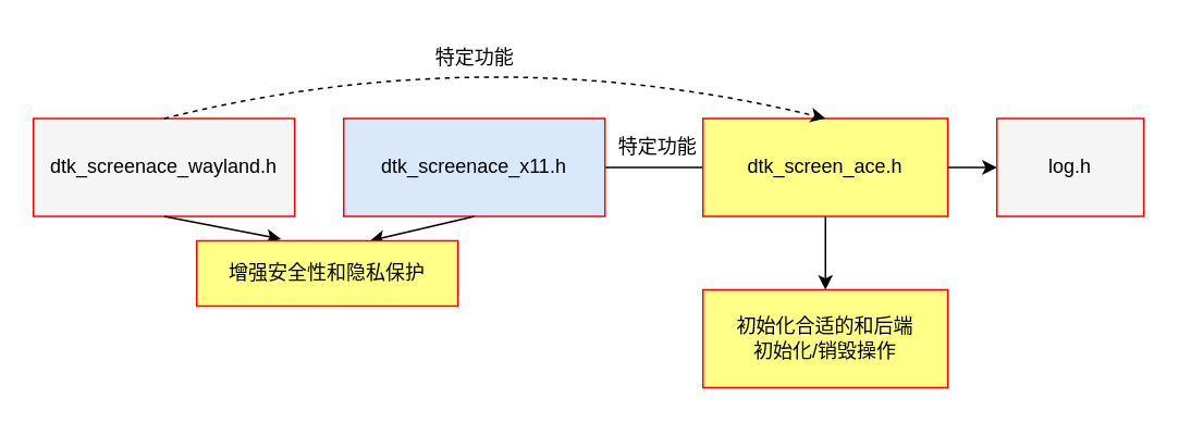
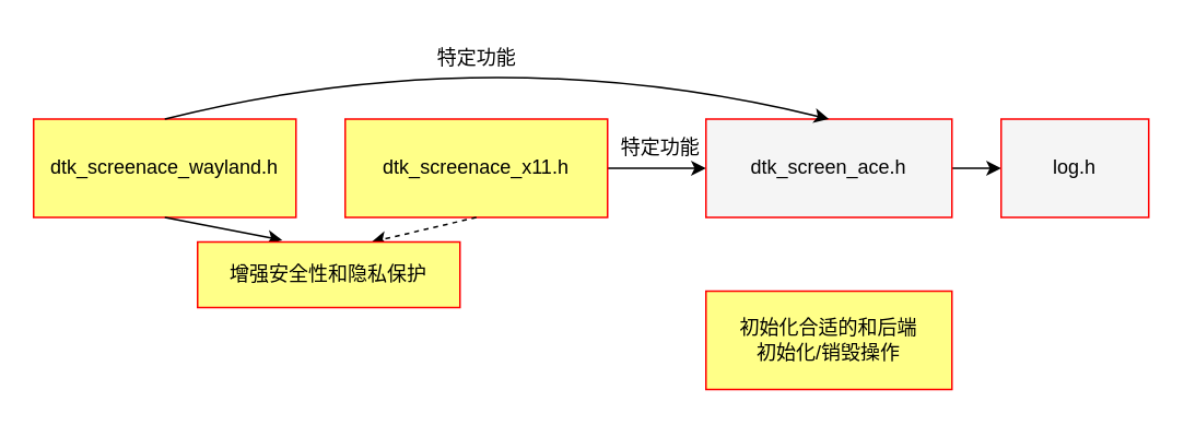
- <mxCell id="11" value="" style="curved=1;endArrow=classic;html=1;rounded=0;exitX=0.5;exitY=0;exitDx=0;exitDy=0;entryX=0.5;entryY=0;entryDx=0;entryDy=0;dashed=1;" edge="1" parent="1" source="2" target="10"><mxGeometry width="50" height="50" relative="1" as="geometry"><mxPoint x="310" y="292" as="sourcePoint" /><mxPoint x="470" y="32" as="targetPoint" /><Array as="points"><mxPoint x="300" y="22" /></Array></mxGeometry></mxCell>
+ <mxCell id="11" value="" style="curved=1;endArrow=classic;html=1;rounded=0;exitX=0.5;exitY=0;exitDx=0;exitDy=0;entryX=0.5;entryY=0;entryDx=0;entryDy=0;" edge="1" parent="1" source="2" target="10"><mxGeometry width="50" height="50" relative="1" as="geometry"><mxPoint x="310" y="292" as="sourcePoint" /><mxPoint x="470" y="32" as="targetPoint" /><Array as="points"><mxPoint x="300" y="22" /></Array></mxGeometry></mxCell>
- <mxCell id="2" value="dtk_screenace_wayland.h" style="rounded=0;whiteSpace=wrap;html=1;fillColor=#f5f5f5;strokeColor=#ff0000;" vertex="1" parent="1"><mxGeometry x="20" y="72" width="160" height="60" as="geometry" /></mxCell>
+ <mxCell id="2" value="dtk_screenace_wayland.h" style="rounded=0;whiteSpace=wrap;html=1;fillColor=#ffff88;strokeColor=#ff0000;" vertex="1" parent="1"><mxGeometry x="20" y="72" width="160" height="60" as="geometry" /></mxCell>
- <mxCell id="4" value="dtk_screenace_x11.h" style="rounded=0;whiteSpace=wrap;html=1;fillColor=#dae8fc;strokeColor=#ff0000;" vertex="1" parent="1"><mxGeometry x="210" y="72" width="160" height="60" as="geometry" /></mxCell>
+ <mxCell id="4" value="dtk_screenace_x11.h" style="rounded=0;whiteSpace=wrap;html=1;fillColor=#ffff88;strokeColor=#ff0000;" vertex="1" parent="1"><mxGeometry x="210" y="72" width="160" height="60" as="geometry" /></mxCell>
- <mxCell id="3" style="edgeStyle=orthogonalEdgeStyle;rounded=0;orthogonalLoop=1;jettySize=auto;html=1;exitX=1;exitY=0.5;exitDx=0;exitDy=0;entryX=0;entryY=0.5;entryDx=0;entryDy=0;endArrow=none;" edge="1" parent="1" source="4" target="10"><mxGeometry relative="1" as="geometry" /></mxCell>
+ <mxCell id="3" style="edgeStyle=orthogonalEdgeStyle;rounded=0;orthogonalLoop=1;jettySize=auto;html=1;exitX=1;exitY=0.5;exitDx=0;exitDy=0;entryX=0;entryY=0.5;entryDx=0;entryDy=0;" edge="1" parent="1" source="4" target="10"><mxGeometry relative="1" as="geometry" /></mxCell>
- <mxCell id="10" value="dtk_screen_ace.h" style="rounded=0;whiteSpace=wrap;html=1;fillColor=#ffff88;strokeColor=#ff0000;" vertex="1" parent="1"><mxGeometry x="430" y="72" width="150" height="60" as="geometry" /></mxCell>
+ <mxCell id="10" value="dtk_screen_ace.h" style="rounded=0;whiteSpace=wrap;html=1;fillColor=#f5f5f5;strokeColor=#ff0000;" vertex="1" parent="1"><mxGeometry x="430" y="72" width="150" height="60" as="geometry" /></mxCell>
- <mxCell id="5" value="" style="endArrow=classic;html=1;rounded=0;exitX=0.5;exitY=1;exitDx=0;exitDy=0;entryX=0.663;entryY=0;entryDx=0;entryDy=0;entryPerimeter=0;" edge="1" parent="1" source="4" target="7"><mxGeometry width="50" height="50" relative="1" as="geometry"><mxPoint x="250" y="212" as="sourcePoint" /><mxPoint x="230" y="172" as="targetPoint" /></mxGeometry></mxCell>
+ <mxCell id="5" value="" style="endArrow=classic;html=1;rounded=0;exitX=0.5;exitY=1;exitDx=0;exitDy=0;entryX=0.663;entryY=0;entryDx=0;entryDy=0;entryPerimeter=0;dashed=1;" edge="1" parent="1" source="4" target="7"><mxGeometry width="50" height="50" relative="1" as="geometry"><mxPoint x="250" y="212" as="sourcePoint" /><mxPoint x="230" y="172" as="targetPoint" /></mxGeometry></mxCell>
- <mxCell id="9" style="edgeStyle=orthogonalEdgeStyle;rounded=0;orthogonalLoop=1;jettySize=auto;html=1;exitX=0.5;exitY=1;exitDx=0;exitDy=0;entryX=0.5;entryY=0;entryDx=0;entryDy=0;" edge="1" parent="1" source="10" target="15"><mxGeometry relative="1" as="geometry" /></mxCell>
